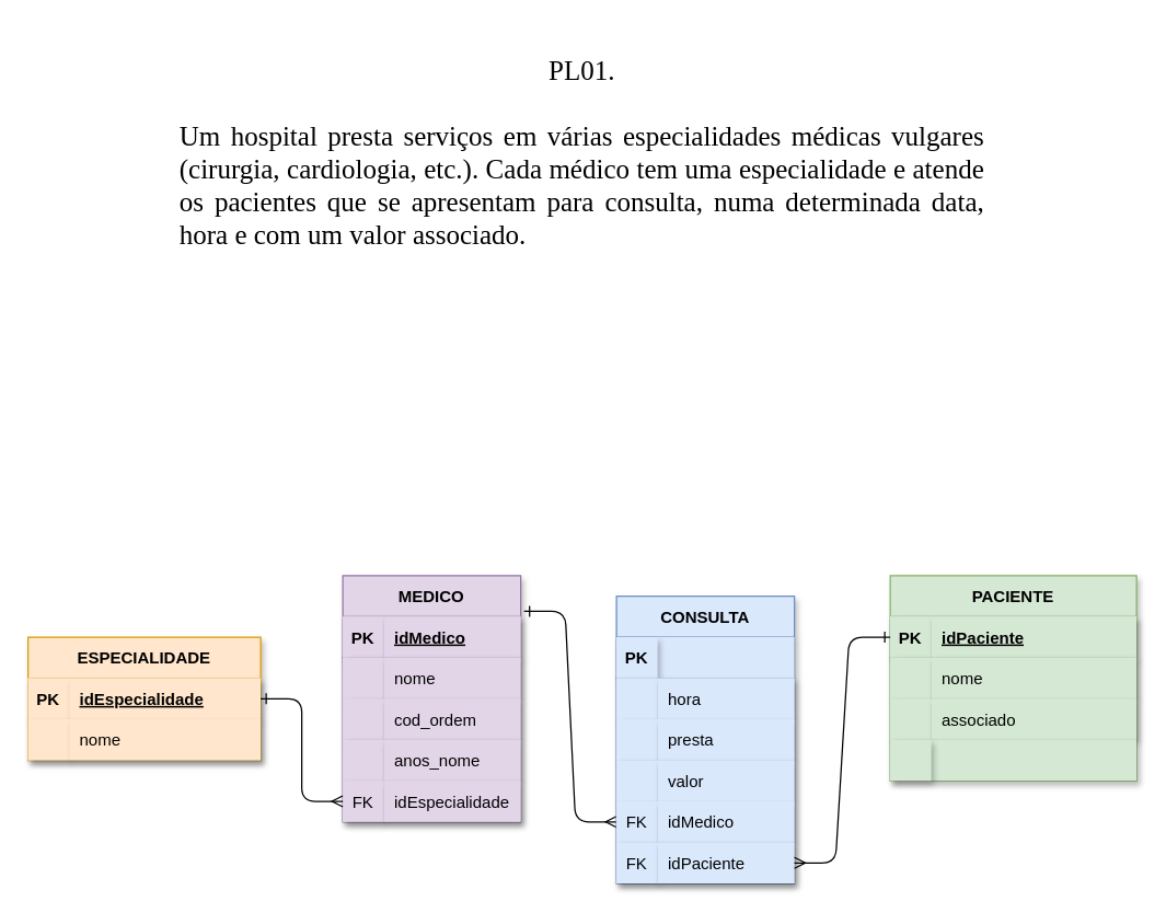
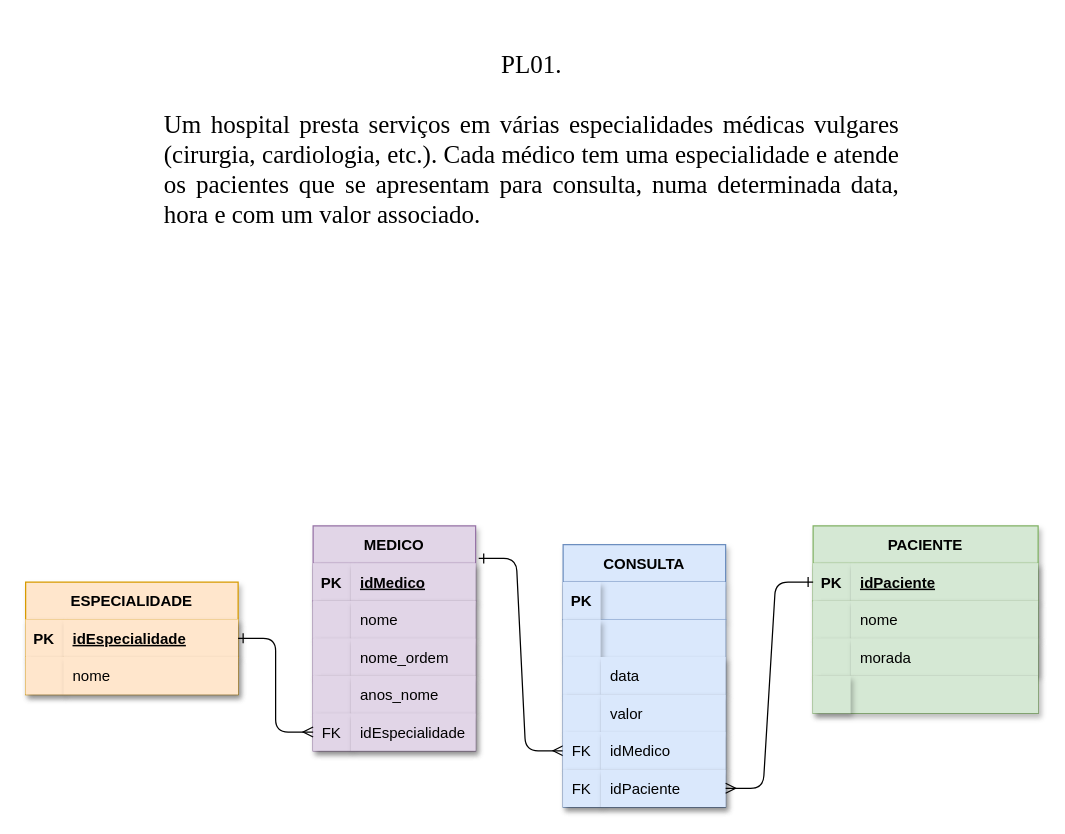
- <mxCell id="43" value="hora" style="shape=partialRectangle;overflow=hidden;connectable=0;fillColor=#dae8fc;top=0;left=0;bottom=0;right=0;align=left;spacingLeft=6;strokeColor=#6c8ebf;swimlaneLine=1;shadow=1;" vertex="1" parent="41"><mxGeometry x="30" width="100" height="30" as="geometry"><mxRectangle width="100" height="30" as="alternateBounds" /></mxGeometry></mxCell>
- <mxCell id="31" value="cod_ordem" style="shape=partialRectangle;overflow=hidden;connectable=0;fillColor=#e1d5e7;top=0;left=0;bottom=0;right=0;align=left;spacingLeft=6;strokeColor=#9673a6;swimlaneLine=1;shadow=1;" vertex="1" parent="29"><mxGeometry x="30" width="100" height="30" as="geometry"><mxRectangle width="100" height="30" as="alternateBounds" /></mxGeometry></mxCell>
+ <mxCell id="31" value="nome_ordem" style="shape=partialRectangle;overflow=hidden;connectable=0;fillColor=#e1d5e7;top=0;left=0;bottom=0;right=0;align=left;spacingLeft=6;strokeColor=#9673a6;swimlaneLine=1;shadow=1;" vertex="1" parent="29"><mxGeometry x="30" width="100" height="30" as="geometry"><mxRectangle width="100" height="30" as="alternateBounds" /></mxGeometry></mxCell>
- <mxCell id="19" value="associado" style="shape=partialRectangle;overflow=hidden;connectable=0;fillColor=#d5e8d4;top=0;left=0;bottom=0;right=0;align=left;spacingLeft=6;strokeColor=#82b366;swimlaneLine=1;shadow=1;" parent="17" vertex="1"><mxGeometry x="30" width="150" height="30" as="geometry"><mxRectangle width="150" height="30" as="alternateBounds" /></mxGeometry></mxCell>
+ <mxCell id="19" value="morada" style="shape=partialRectangle;overflow=hidden;connectable=0;fillColor=#d5e8d4;top=0;left=0;bottom=0;right=0;align=left;spacingLeft=6;strokeColor=#82b366;swimlaneLine=1;shadow=1;" parent="17" vertex="1"><mxGeometry x="30" width="150" height="30" as="geometry"><mxRectangle width="150" height="30" as="alternateBounds" /></mxGeometry></mxCell>
- <mxCell id="46" value="presta" style="shape=partialRectangle;overflow=hidden;connectable=0;fillColor=#dae8fc;top=0;left=0;bottom=0;right=0;align=left;spacingLeft=6;strokeColor=#6c8ebf;swimlaneLine=1;shadow=1;" vertex="1" parent="44"><mxGeometry x="30" width="100" height="30" as="geometry"><mxRectangle width="100" height="30" as="alternateBounds" /></mxGeometry></mxCell>
+ <mxCell id="46" value="data" style="shape=partialRectangle;overflow=hidden;connectable=0;fillColor=#dae8fc;top=0;left=0;bottom=0;right=0;align=left;spacingLeft=6;strokeColor=#6c8ebf;swimlaneLine=1;shadow=1;" vertex="1" parent="44"><mxGeometry x="30" width="100" height="30" as="geometry"><mxRectangle width="100" height="30" as="alternateBounds" /></mxGeometry></mxCell>
